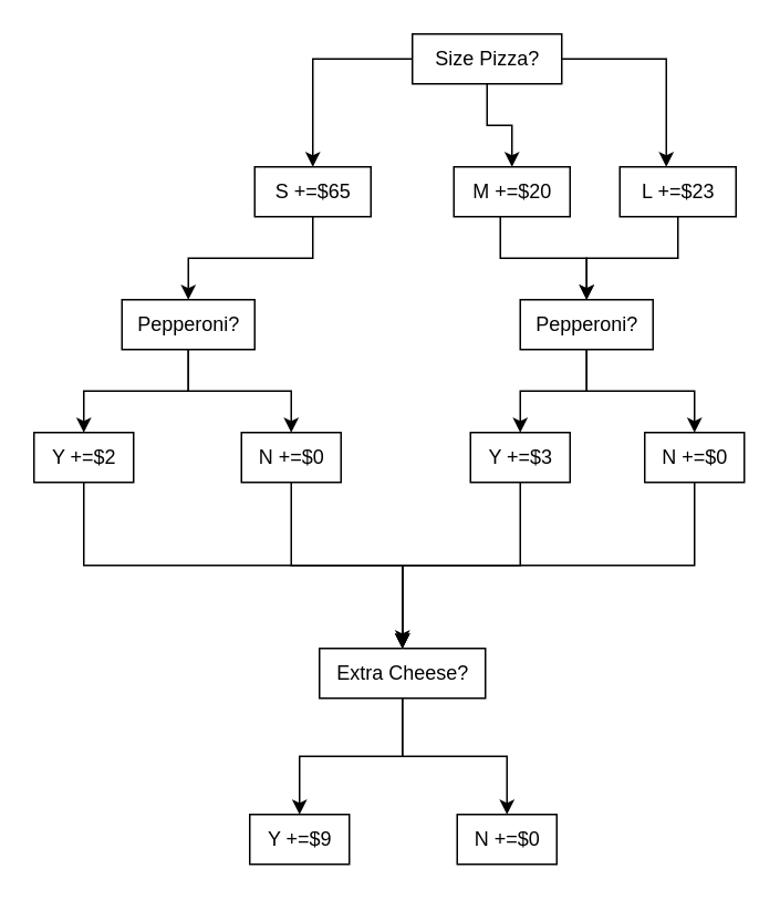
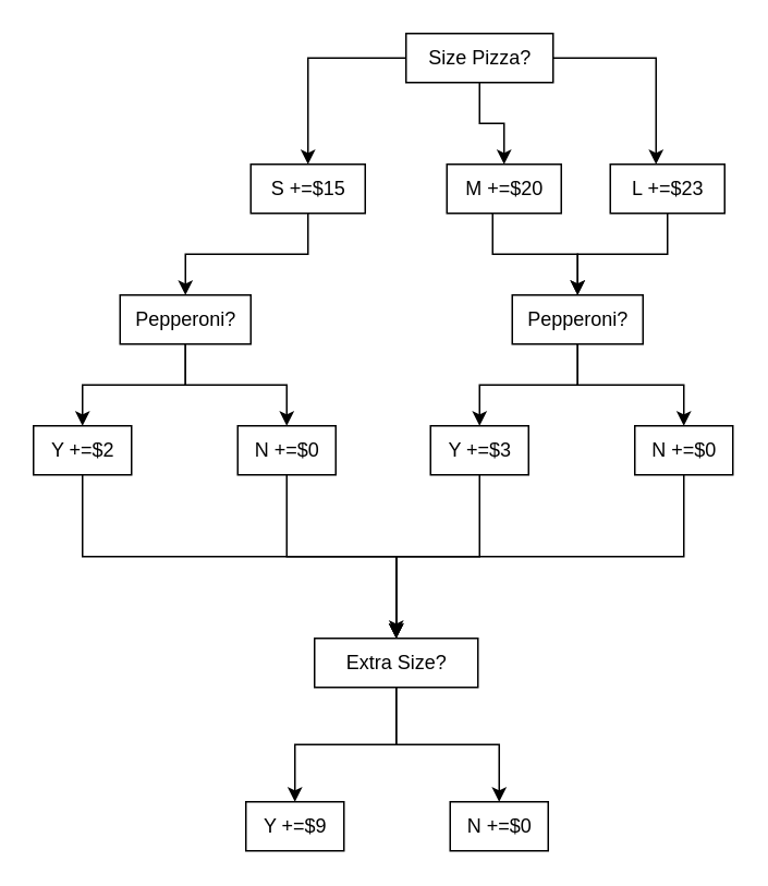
- <mxCell id="7" value="S +=$65" style="text;html=1;resizable=0;autosize=1;align=center;verticalAlign=middle;points=[];fillColor=none;strokeColor=default;rounded=0;" vertex="1" parent="1"><mxGeometry x="153" y="100" width="70" height="30" as="geometry" /></mxCell>
+ <mxCell id="7" value="S +=$15" style="text;html=1;resizable=0;autosize=1;align=center;verticalAlign=middle;points=[];fillColor=none;strokeColor=default;rounded=0;" vertex="1" parent="1"><mxGeometry x="153" y="100" width="70" height="30" as="geometry" /></mxCell>
- <mxCell id="23" value="Y +=$3" style="text;html=1;resizable=0;autosize=1;align=center;verticalAlign=middle;points=[];fillColor=none;strokeColor=default;rounded=0;" vertex="1" parent="1"><mxGeometry x="283" y="260" width="60" height="30" as="geometry" /></mxCell>
+ <mxCell id="23" value="Y +=$3" style="text;html=1;resizable=0;autosize=1;align=center;verticalAlign=middle;points=[];fillColor=none;strokeColor=default;rounded=0;" vertex="1" parent="1"><mxGeometry x="263" y="260" width="60" height="30" as="geometry" /></mxCell>
- <mxCell id="28" value="Extra Cheese?" style="text;html=1;resizable=0;autosize=1;align=center;verticalAlign=middle;points=[];fillColor=none;strokeColor=default;rounded=0;" vertex="1" parent="1"><mxGeometry x="192" y="390" width="100" height="30" as="geometry" /></mxCell>
+ <mxCell id="28" value="Extra Size?" style="text;html=1;resizable=0;autosize=1;align=center;verticalAlign=middle;points=[];fillColor=none;strokeColor=default;rounded=0;" vertex="1" parent="1"><mxGeometry x="192" y="390" width="100" height="30" as="geometry" /></mxCell>
